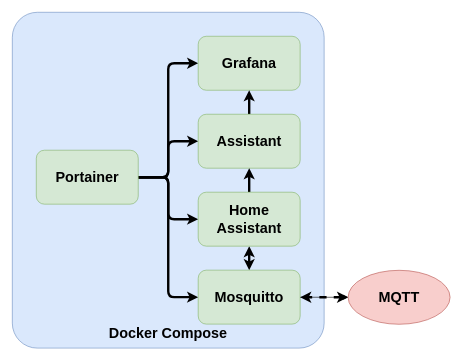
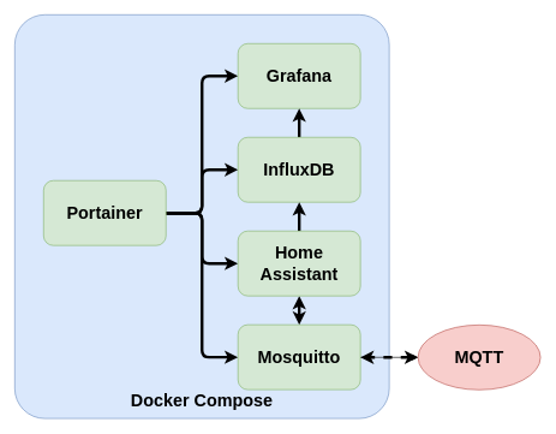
- <mxCell id="10" value="&lt;h1&gt;Assistant&lt;/h1&gt;" style="rounded=1;whiteSpace=wrap;html=1;fillColor=#d5e8d4;strokeColor=#82b366;" parent="1" vertex="1"><mxGeometry x="330" y="190" width="170" height="90" as="geometry" /></mxCell>
+ <mxCell id="10" value="&lt;h1&gt;InfluxDB&lt;/h1&gt;" style="rounded=1;whiteSpace=wrap;html=1;fillColor=#d5e8d4;strokeColor=#82b366;" parent="1" vertex="1"><mxGeometry x="330" y="190" width="170" height="90" as="geometry" /></mxCell>
